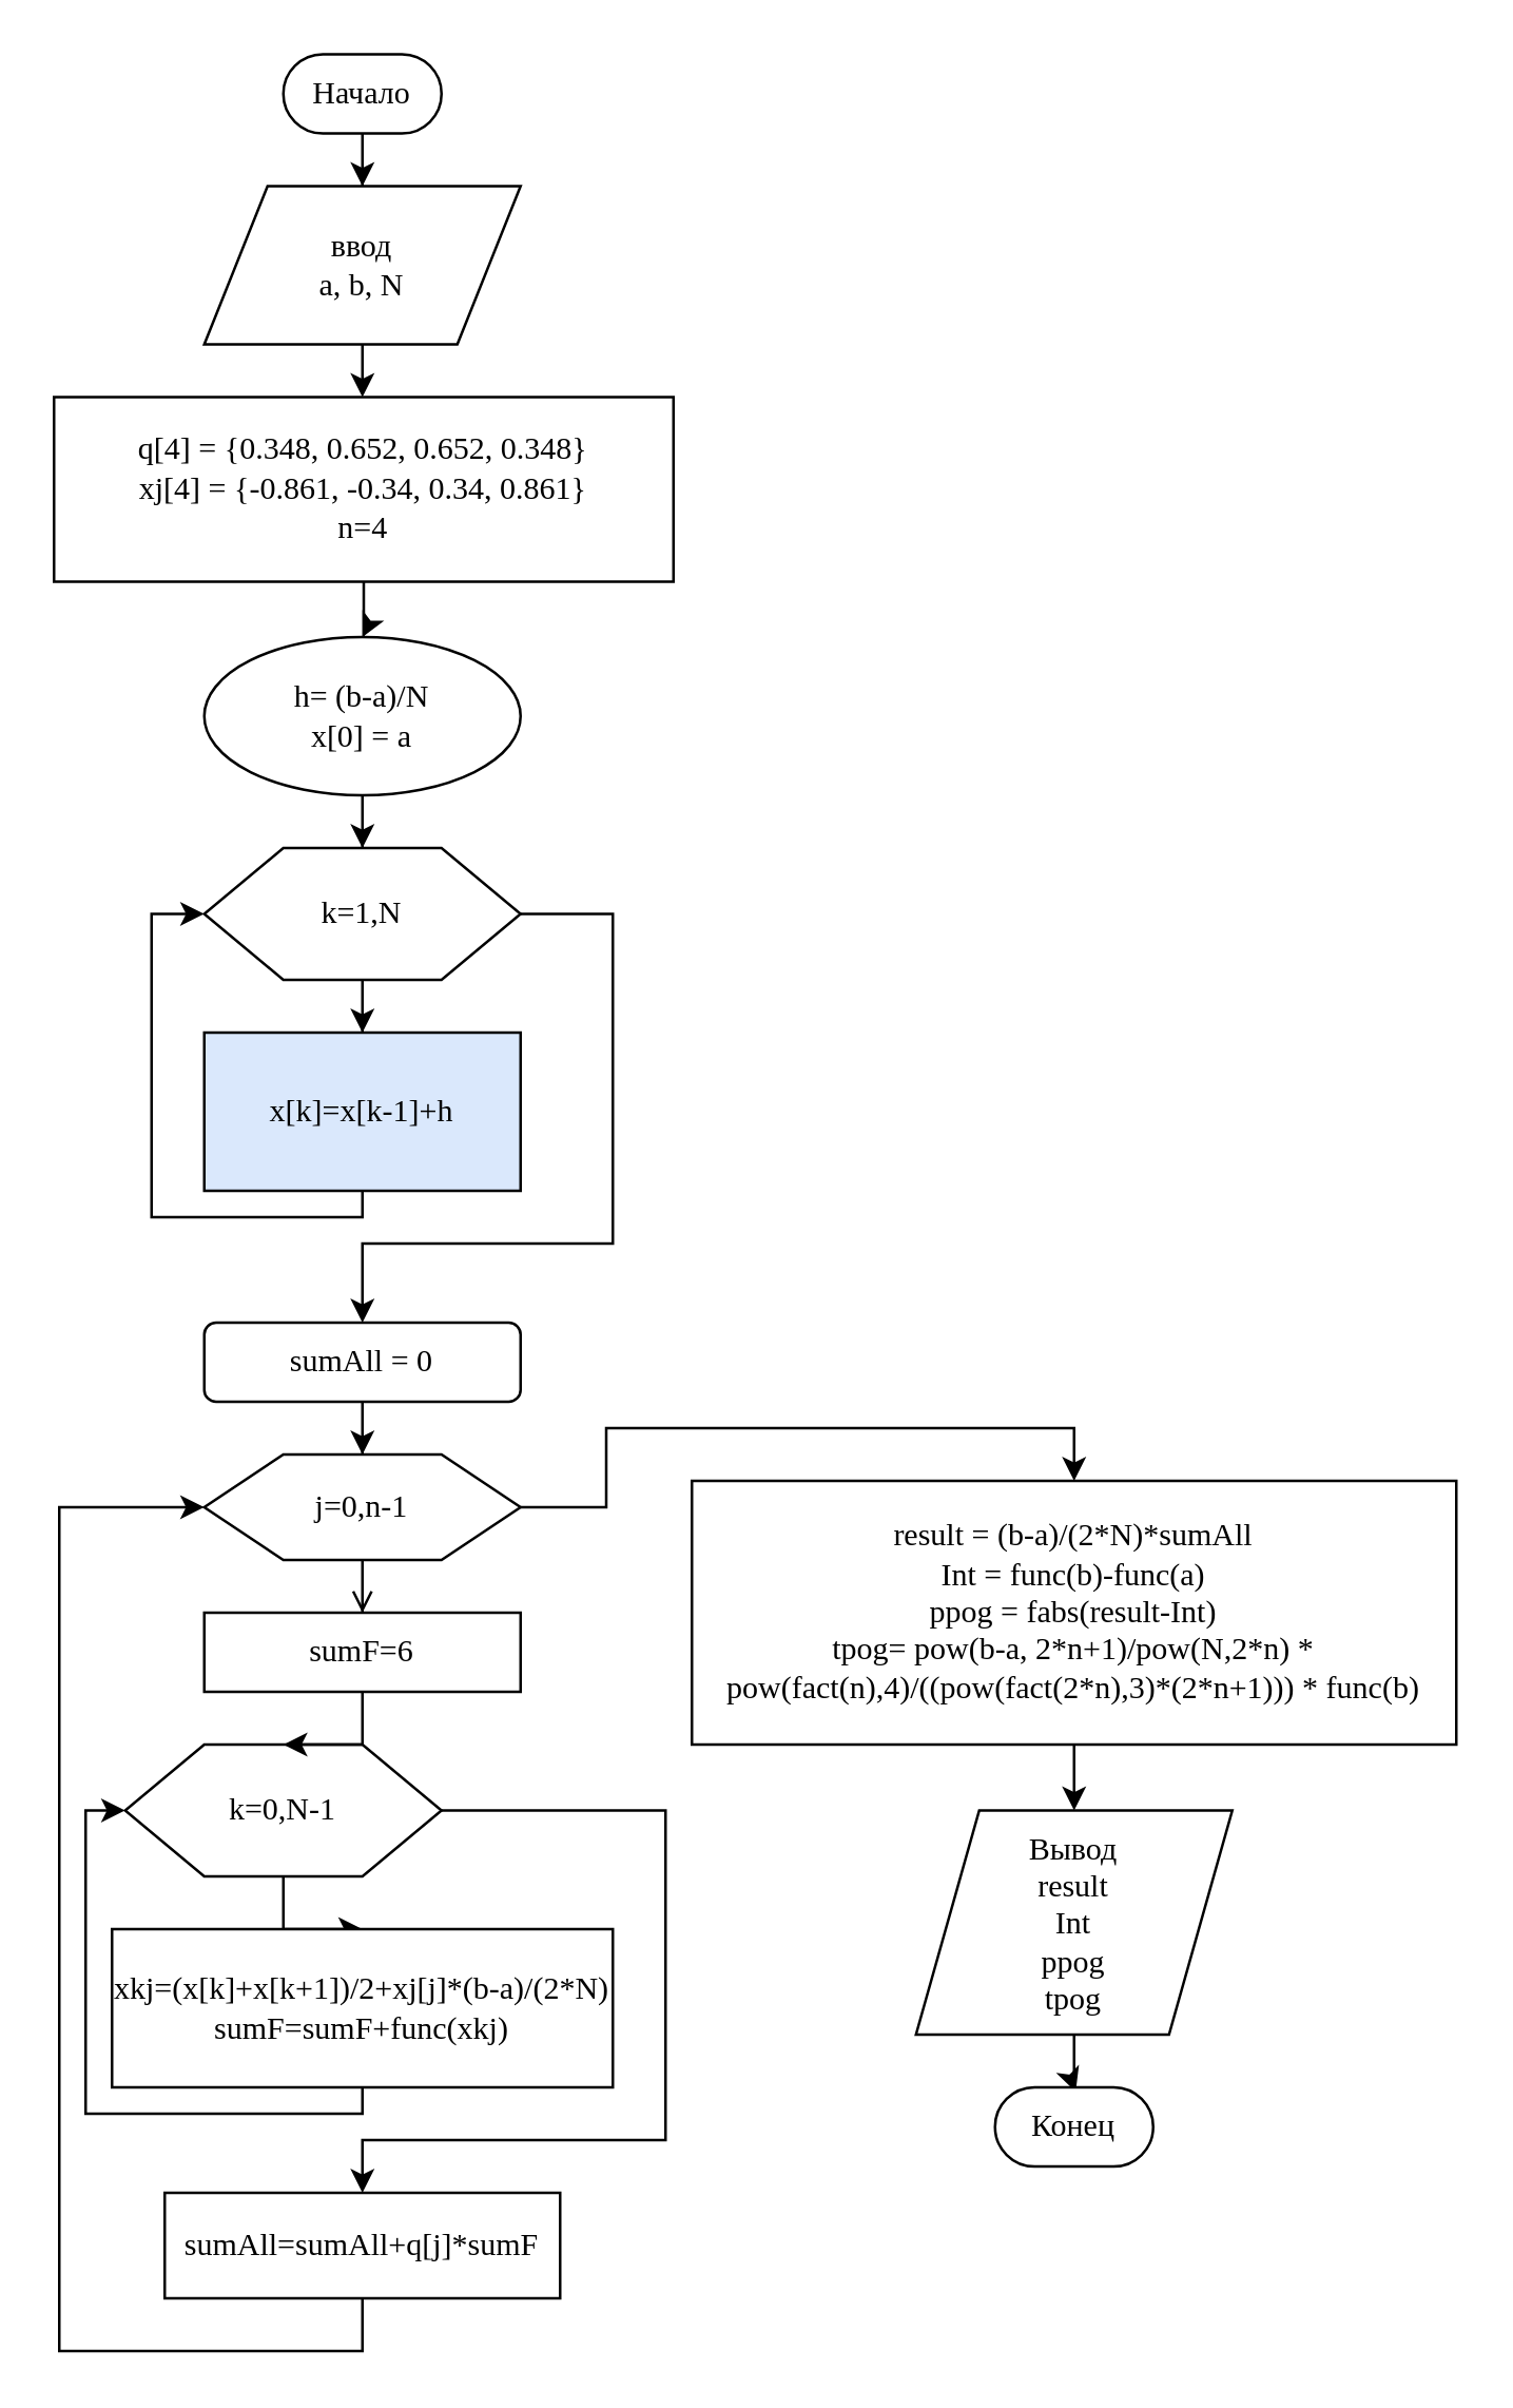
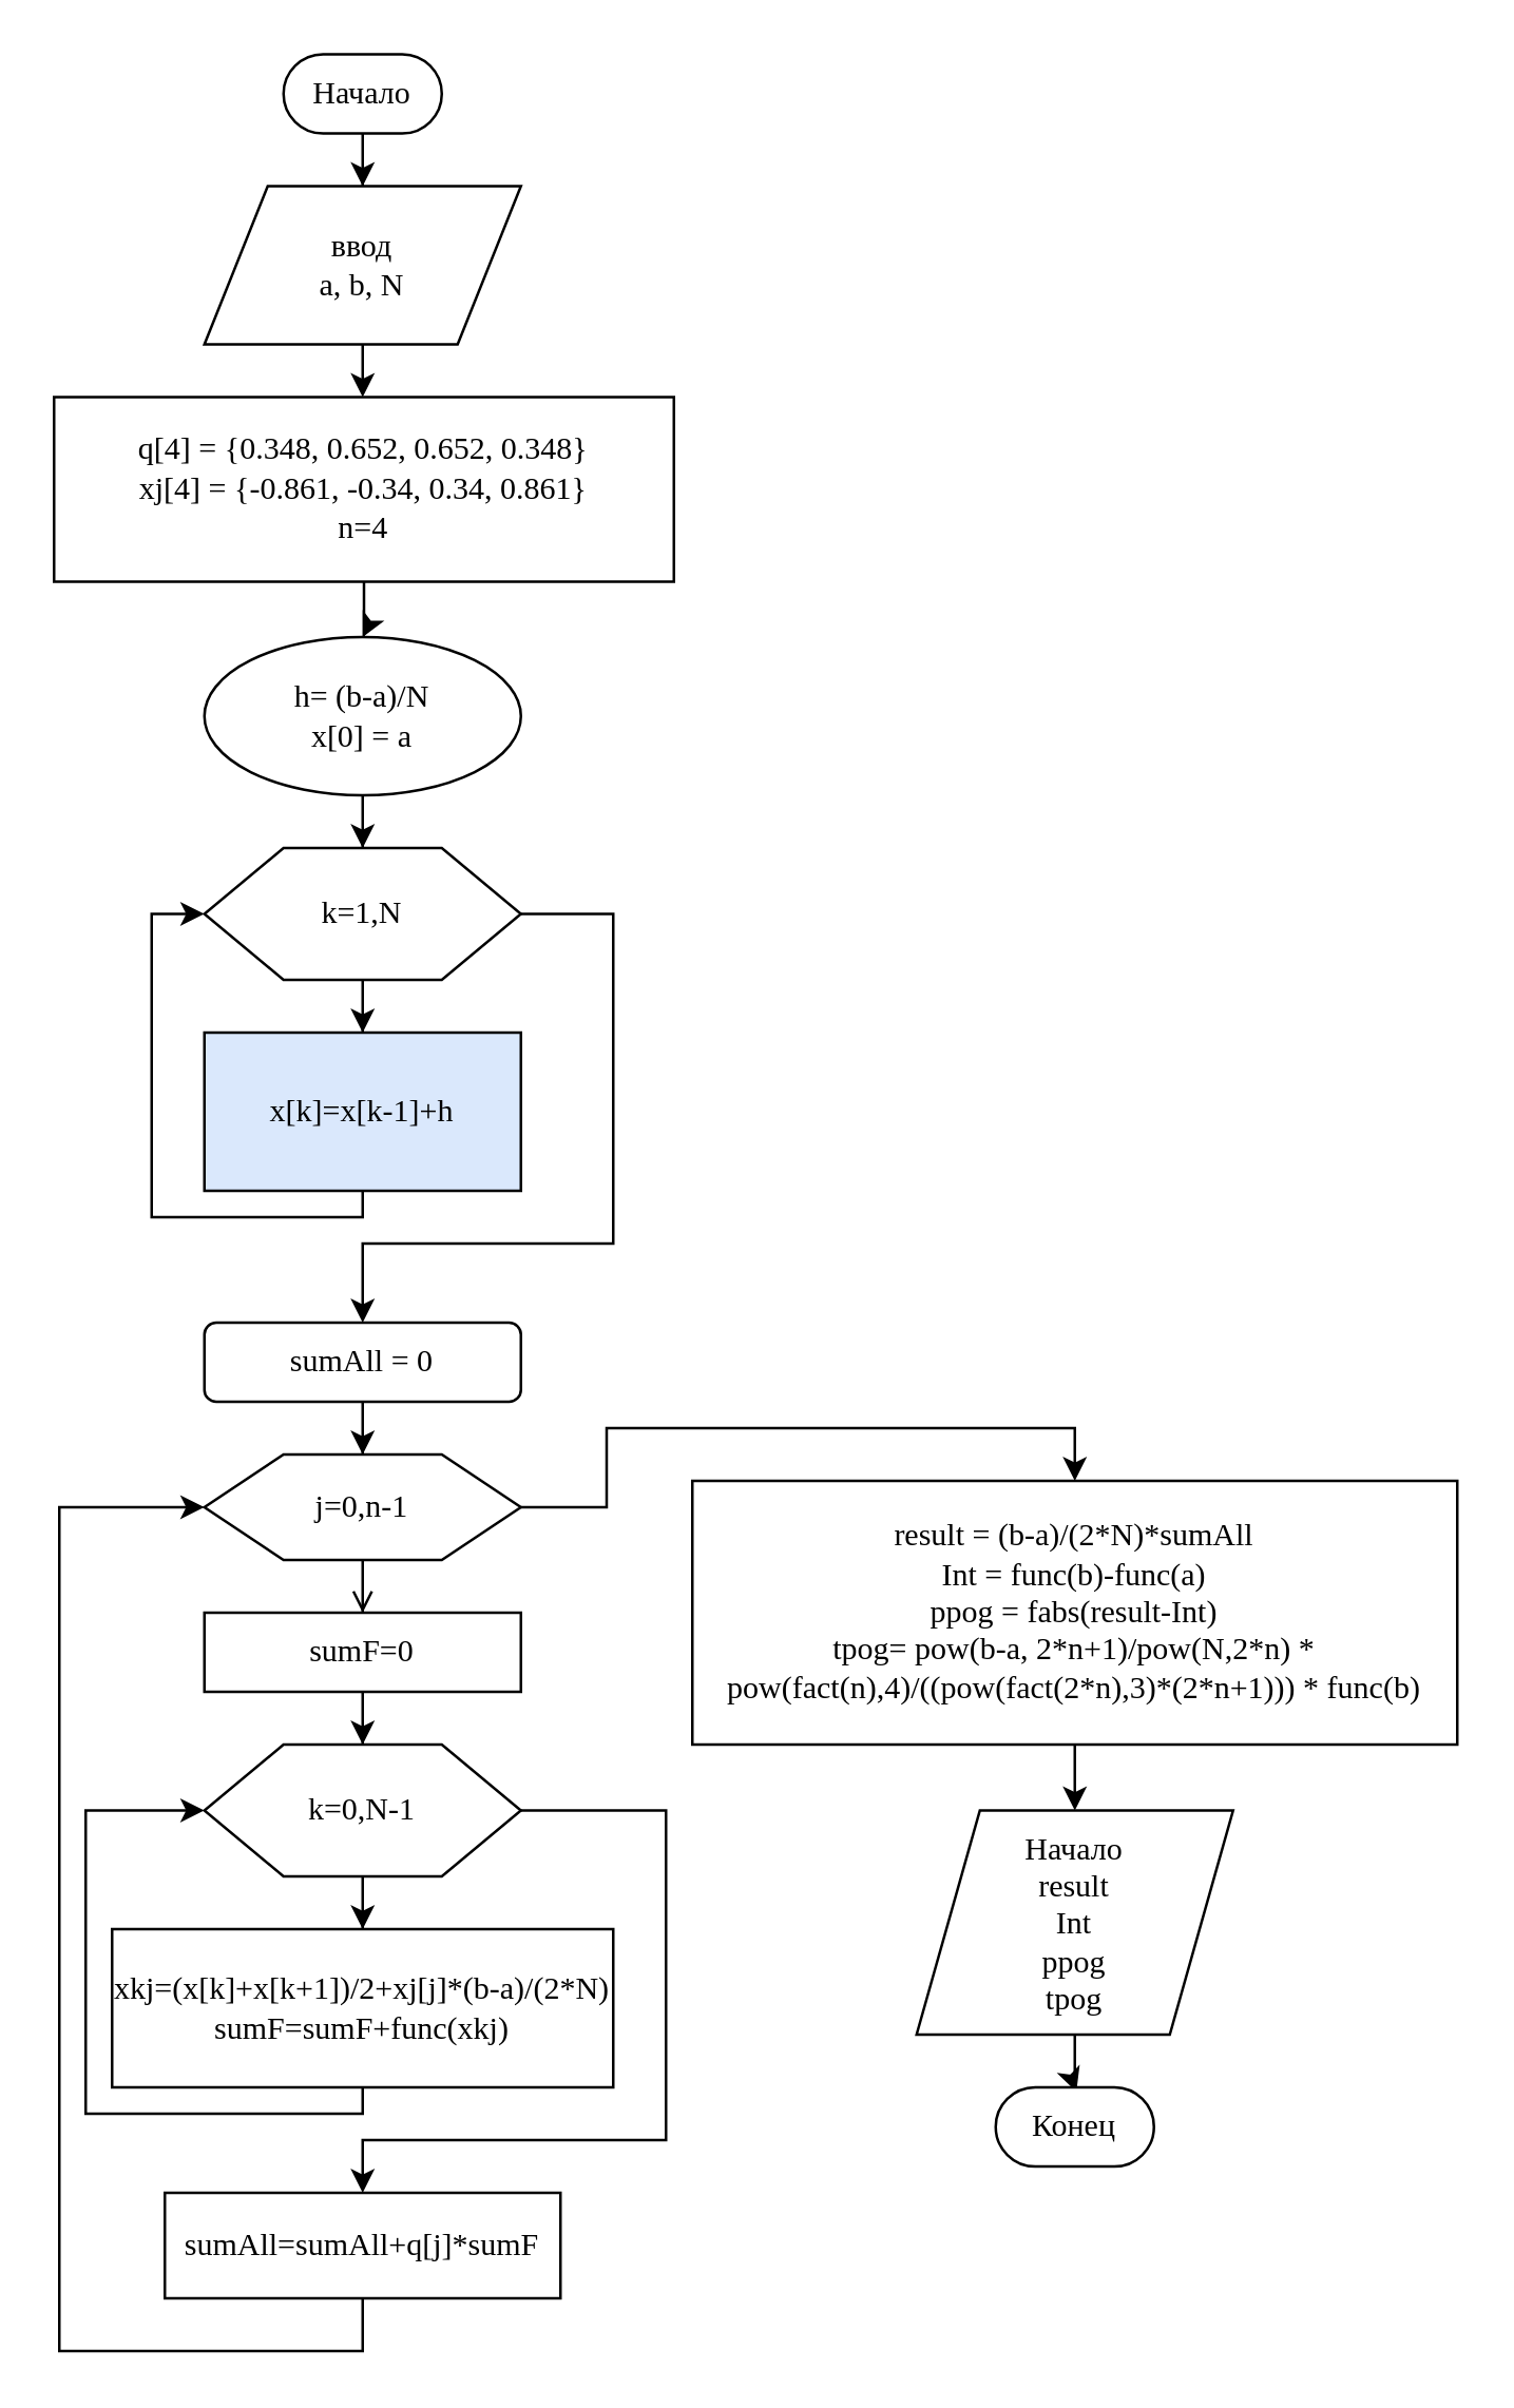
- <mxCell id="26" value="sumF=6" style="rounded=0;whiteSpace=wrap;html=1;fontFamily=Times New Roman;" parent="1" vertex="1"><mxGeometry x="77" y="611" width="120" height="30" as="geometry" /></mxCell>
+ <mxCell id="26" value="sumF=0" style="rounded=0;whiteSpace=wrap;html=1;fontFamily=Times New Roman;" parent="1" vertex="1"><mxGeometry x="77" y="611" width="120" height="30" as="geometry" /></mxCell>
- <mxCell id="19" value="k=0,N-1" style="shape=hexagon;perimeter=hexagonPerimeter2;whiteSpace=wrap;html=1;fontFamily=Times New Roman;" parent="1" vertex="1"><mxGeometry x="47" y="661" width="120" height="50" as="geometry" /></mxCell>
+ <mxCell id="19" value="k=0,N-1" style="shape=hexagon;perimeter=hexagonPerimeter2;whiteSpace=wrap;html=1;fontFamily=Times New Roman;" parent="1" vertex="1"><mxGeometry x="77" y="661" width="120" height="50" as="geometry" /></mxCell>
- <mxCell id="32" value="Вывод&lt;br&gt;result&lt;br&gt;Int&lt;br&gt;ppog&lt;br&gt;tpog" style="shape=parallelogram;perimeter=parallelogramPerimeter;whiteSpace=wrap;html=1;fontFamily=Times New Roman;" parent="1" vertex="1"><mxGeometry x="347" y="686" width="120" height="85" as="geometry" /></mxCell>
+ <mxCell id="32" value="Начало&lt;br&gt;result&lt;br&gt;Int&lt;br&gt;ppog&lt;br&gt;tpog" style="shape=parallelogram;perimeter=parallelogramPerimeter;whiteSpace=wrap;html=1;fontFamily=Times New Roman;" parent="1" vertex="1"><mxGeometry x="347" y="686" width="120" height="85" as="geometry" /></mxCell>
